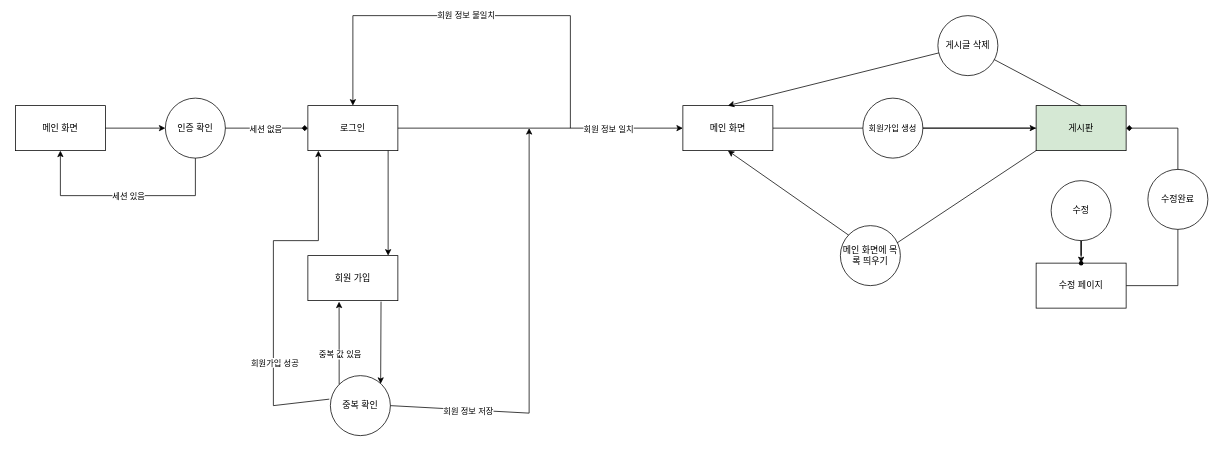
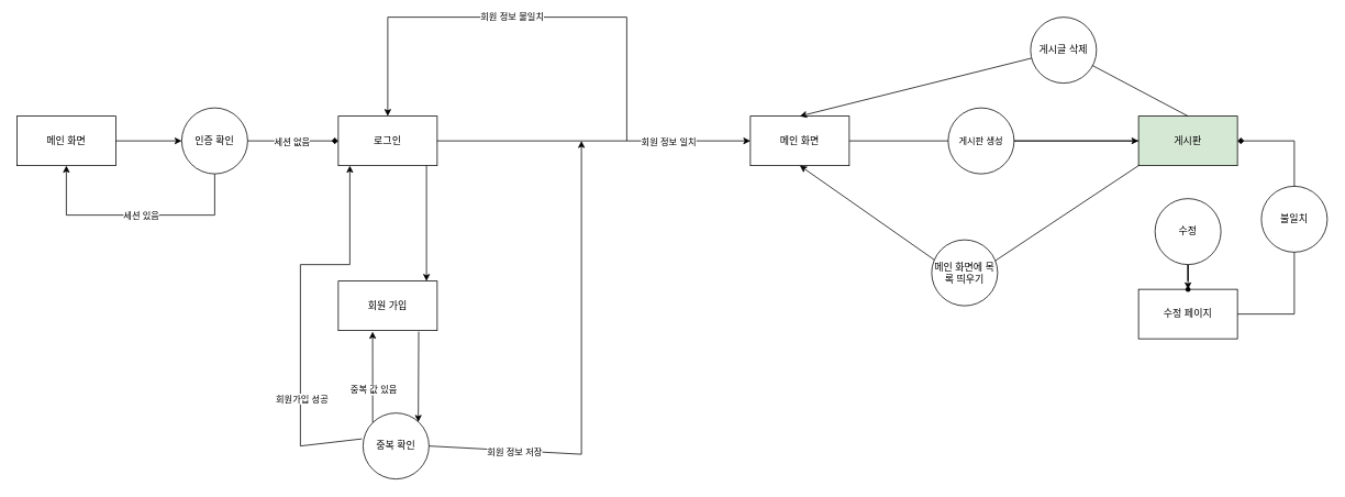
- <mxCell id="30" value="&lt;span style=&quot;font-size: 11px; background-color: rgb(255, 255, 255);&quot;&gt;회원가입 생성&lt;/span&gt;" style="ellipse;whiteSpace=wrap;html=1;aspect=fixed;" vertex="1" parent="1"><mxGeometry x="1150" y="130" width="80" height="80" as="geometry" /></mxCell>
+ <mxCell id="30" value="&lt;span style=&quot;font-size: 11px; background-color: rgb(255, 255, 255);&quot;&gt;게시판 생성&lt;/span&gt;" style="ellipse;whiteSpace=wrap;html=1;aspect=fixed;" vertex="1" parent="1"><mxGeometry x="1150" y="130" width="80" height="80" as="geometry" /></mxCell>
- <mxCell id="34" value="수정완료" style="ellipse;whiteSpace=wrap;html=1;aspect=fixed;" vertex="1" parent="1"><mxGeometry x="1530" y="225" width="80" height="80" as="geometry" /></mxCell>
+ <mxCell id="34" value="불일치" style="ellipse;whiteSpace=wrap;html=1;aspect=fixed;" vertex="1" parent="1"><mxGeometry x="1530" y="225" width="80" height="80" as="geometry" /></mxCell>
- <mxCell id="38" value="메인 화면에 목록 띄우기&lt;br&gt;" style="ellipse;whiteSpace=wrap;html=1;aspect=fixed;" vertex="1" parent="1"><mxGeometry x="1120" y="300" width="80" height="80" as="geometry" /></mxCell>
+ <mxCell id="38" value="메인 화면에 목록 띄우기&lt;br&gt;" style="ellipse;whiteSpace=wrap;html=1;aspect=fixed;" vertex="1" parent="1"><mxGeometry x="1130" y="290" width="80" height="80" as="geometry" /></mxCell>
